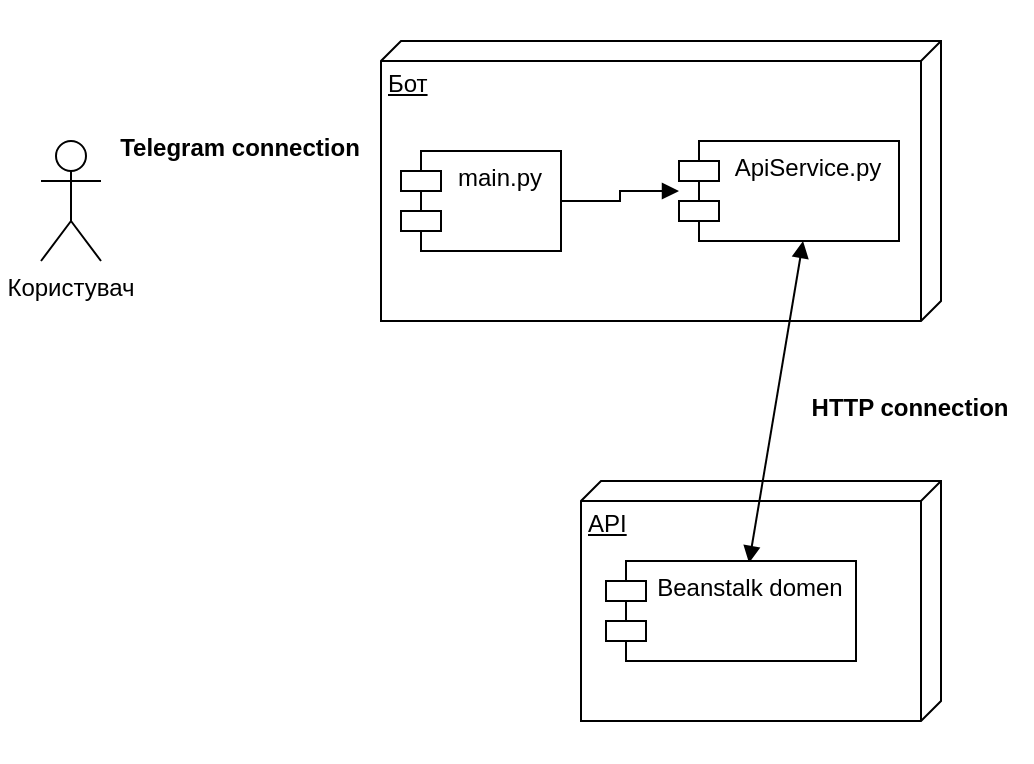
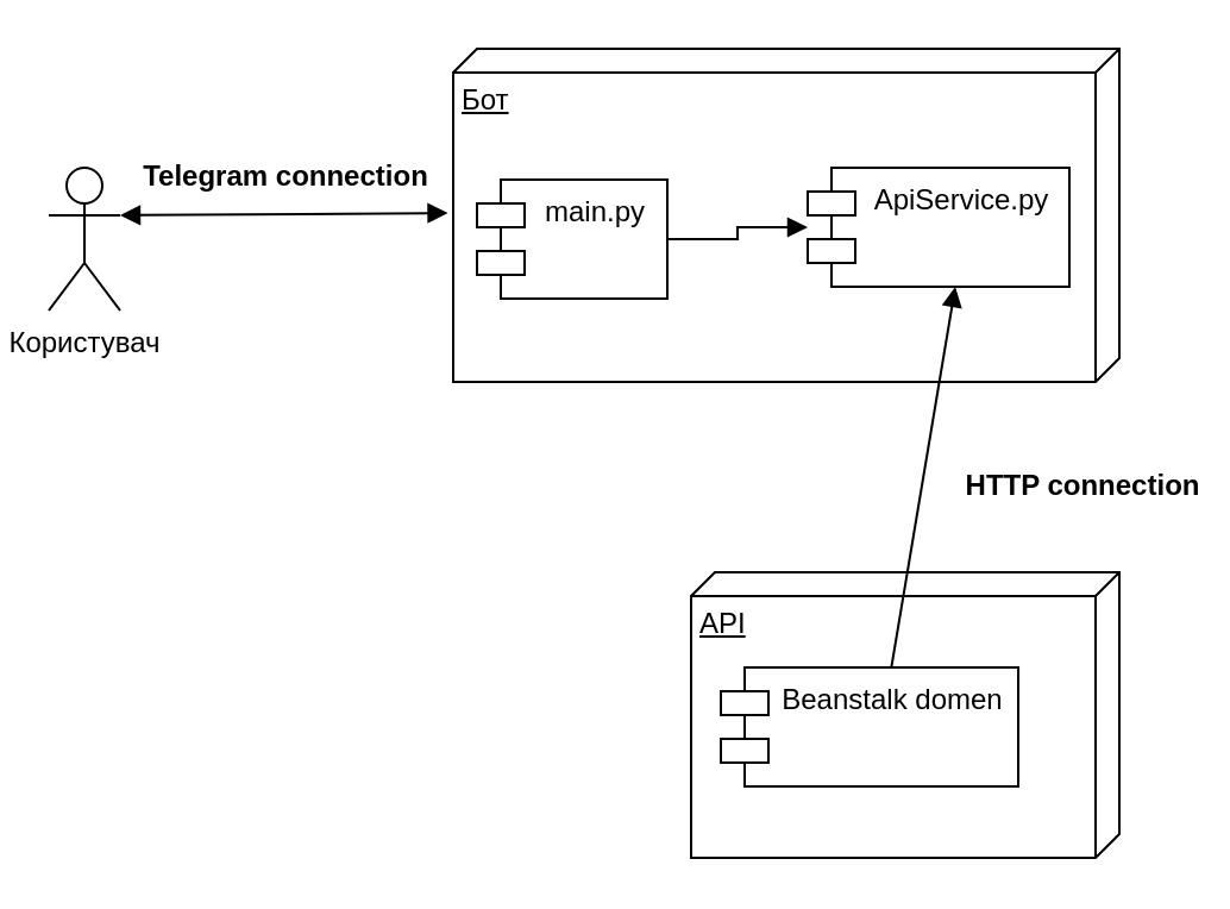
+ <mxCell id="7" value="" style="endArrow=block;startArrow=block;endFill=1;startFill=1;html=1;rounded=0;exitX=1;exitY=0.333;exitDx=0;exitDy=0;exitPerimeter=0;entryX=0.493;entryY=1.008;entryDx=0;entryDy=0;entryPerimeter=0;" edge="1" parent="1" source="3" target="2"><mxGeometry width="160" relative="1" as="geometry"><mxPoint x="80" y="130" as="sourcePoint" /><mxPoint x="410" y="100" as="targetPoint" /></mxGeometry></mxCell>
- <mxCell id="8" value="" style="endArrow=block;startArrow=block;endFill=1;startFill=1;html=1;rounded=0;exitX=0.564;exitY=1;exitDx=0;exitDy=0;exitPerimeter=0;entryX=0.572;entryY=0.02;entryDx=0;entryDy=0;entryPerimeter=0;" edge="1" parent="1" source="6" target="10"><mxGeometry width="160" relative="1" as="geometry"><mxPoint x="320" y="210" as="sourcePoint" /><mxPoint x="480" y="210" as="targetPoint" /></mxGeometry></mxCell>
+ <mxCell id="8" value="" style="endArrow=none;startArrow=block;endFill=1;startFill=1;html=1;rounded=0;exitX=0.564;exitY=1;exitDx=0;exitDy=0;exitPerimeter=0;entryX=0.572;entryY=0.02;entryDx=0;entryDy=0;entryPerimeter=0;" edge="1" parent="1" source="6" target="10"><mxGeometry width="160" relative="1" as="geometry"><mxPoint x="320" y="210" as="sourcePoint" /><mxPoint x="480" y="210" as="targetPoint" /></mxGeometry></mxCell>
